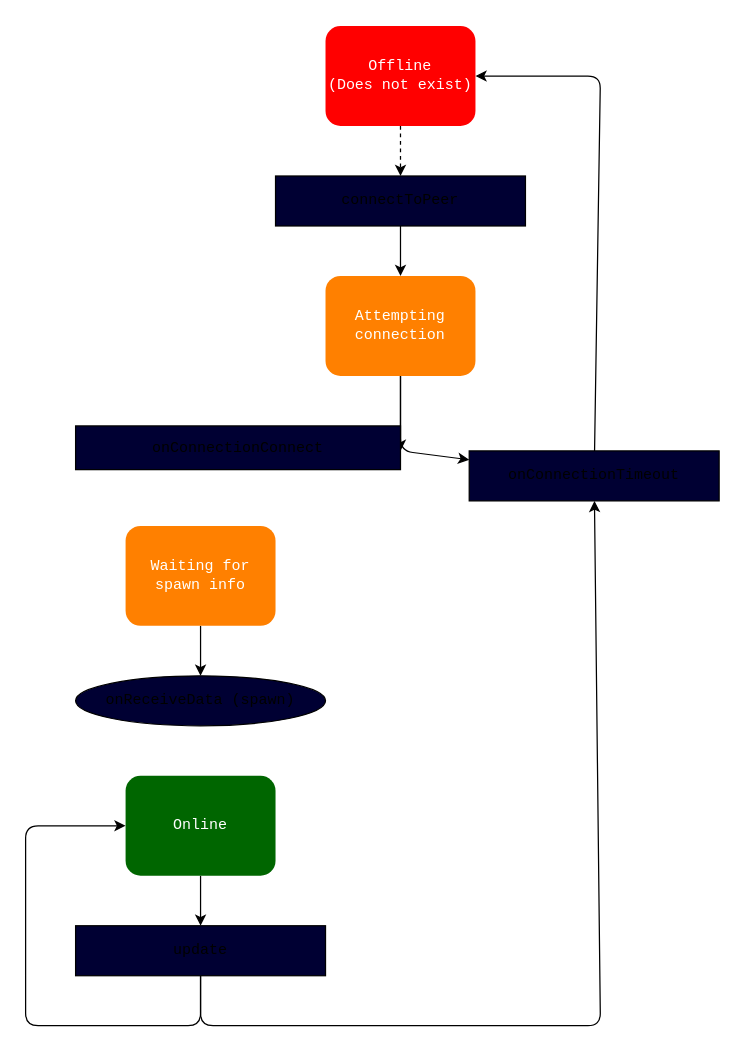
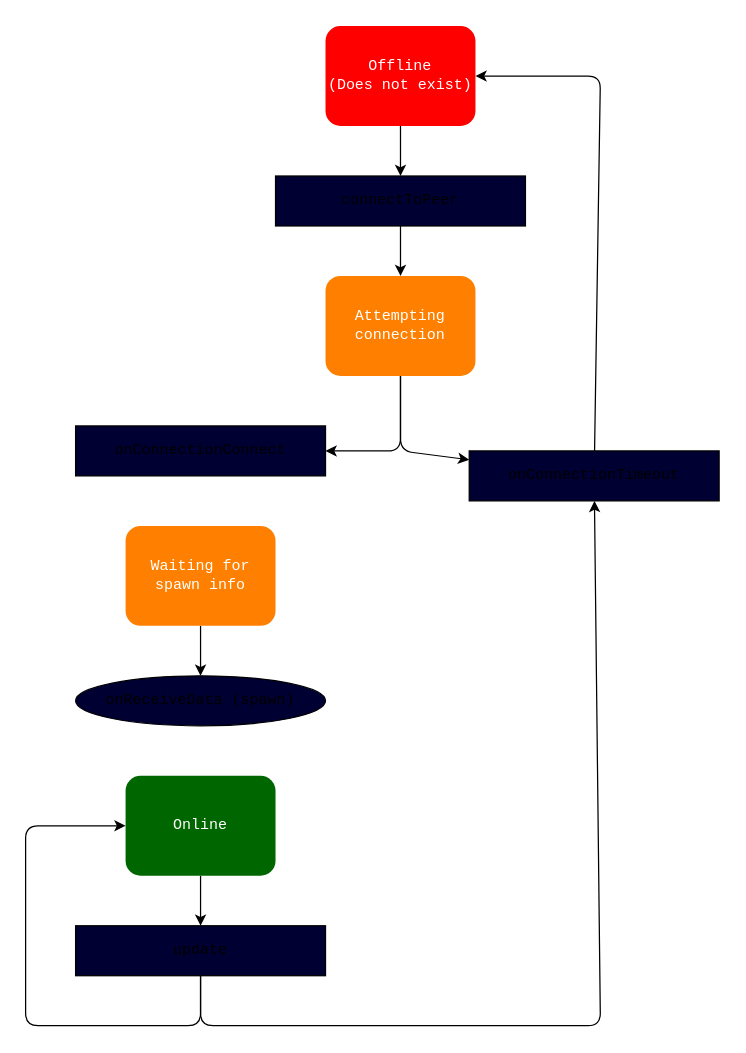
- <mxCell id="4" style="edgeStyle=none;html=1;entryX=0.5;entryY=0;entryDx=0;entryDy=0;fontFamily=Courier New;dashed=1;" edge="1" parent="1" source="5" target="3"><mxGeometry relative="1" as="geometry" /></mxCell>
+ <mxCell id="4" style="edgeStyle=none;html=1;entryX=0.5;entryY=0;entryDx=0;entryDy=0;fontFamily=Courier New;" edge="1" parent="1" source="5" target="3"><mxGeometry relative="1" as="geometry" /></mxCell>
- <mxCell id="12" value="onConnectionConnect" style="rounded=0;whiteSpace=wrap;html=1;fontFamily=Courier New;labelBackgroundColor=none;fillColor=#000033;align=center;verticalAlign=middle;" vertex="1" parent="1"><mxGeometry x="60" y="340" width="260" height="35" as="geometry" /></mxCell>
+ <mxCell id="12" value="onConnectionConnect" style="rounded=0;whiteSpace=wrap;html=1;fontFamily=Courier New;labelBackgroundColor=none;fillColor=#000033;align=center;verticalAlign=middle;" vertex="1" parent="1"><mxGeometry x="60" y="340" width="200" height="40" as="geometry" /></mxCell>
